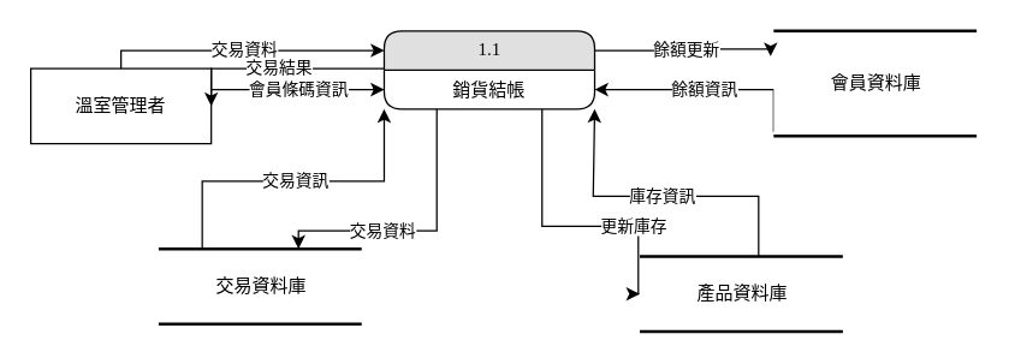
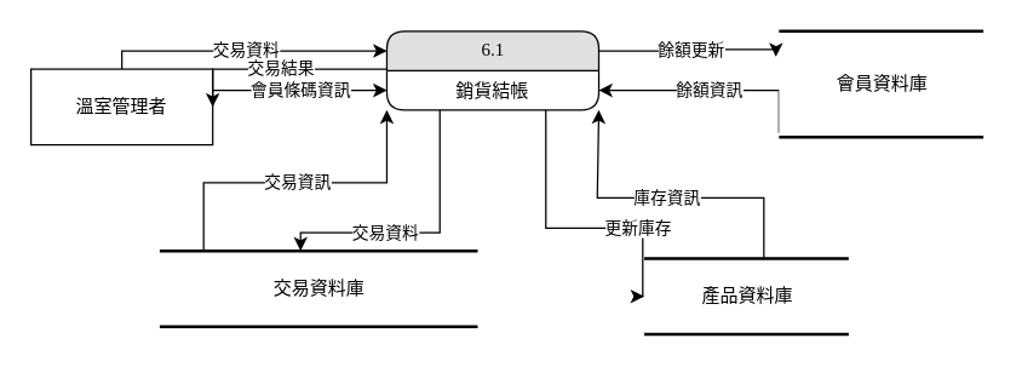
- <mxCell id="15" value="1.1" style="swimlane;html=1;fontStyle=0;childLayout=stackLayout;horizontal=1;startSize=26;fillColor=#e0e0e0;horizontalStack=0;resizeParent=1;resizeLast=0;collapsible=1;marginBottom=0;swimlaneFillColor=#ffffff;align=center;rounded=1;shadow=0;comic=0;labelBackgroundColor=none;strokeWidth=1;fontFamily=Verdana;fontSize=12" parent="1" vertex="1"><mxGeometry x="255" y="20" width="140" height="52" as="geometry" /></mxCell>
+ <mxCell id="15" value="6.1" style="swimlane;html=1;fontStyle=0;childLayout=stackLayout;horizontal=1;startSize=26;fillColor=#e0e0e0;horizontalStack=0;resizeParent=1;resizeLast=0;collapsible=1;marginBottom=0;swimlaneFillColor=#ffffff;align=center;rounded=1;shadow=0;comic=0;labelBackgroundColor=none;strokeWidth=1;fontFamily=Verdana;fontSize=12" parent="1" vertex="1"><mxGeometry x="255" y="20" width="140" height="52" as="geometry" /></mxCell>
- <mxCell id="11" value="交易資料庫" style="html=1;rounded=0;shadow=0;comic=0;labelBackgroundColor=none;strokeWidth=2;fontFamily=Verdana;fontSize=12;align=center;shape=mxgraph.ios7ui.horLines;" parent="1" vertex="1"><mxGeometry x="105" y="165" width="135" height="50" as="geometry" /></mxCell>
+ <mxCell id="11" value="交易資料庫" style="html=1;rounded=0;shadow=0;comic=0;labelBackgroundColor=none;strokeWidth=2;fontFamily=Verdana;fontSize=12;align=center;shape=mxgraph.ios7ui.horLines;" parent="1" vertex="1"><mxGeometry x="105" y="165" width="210" height="50" as="geometry" /></mxCell>
